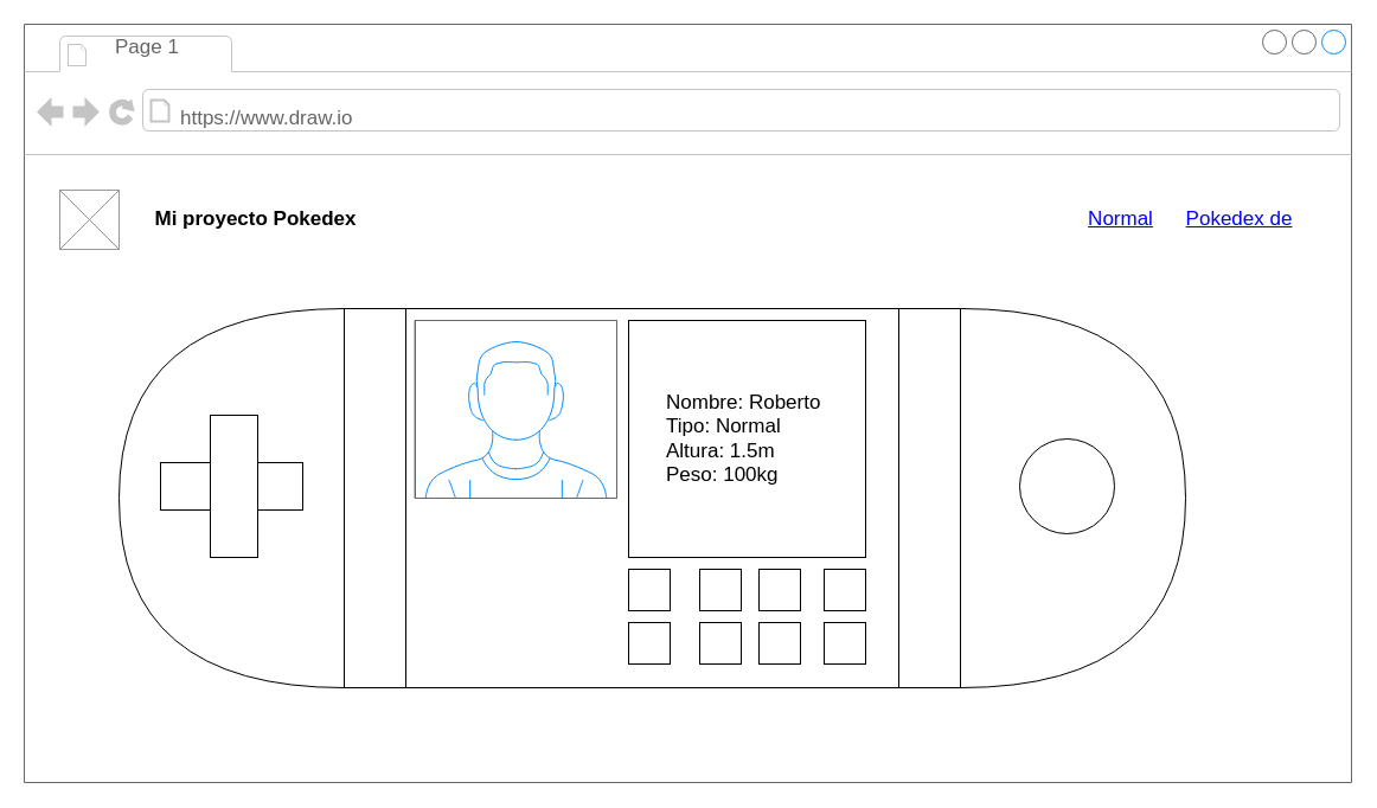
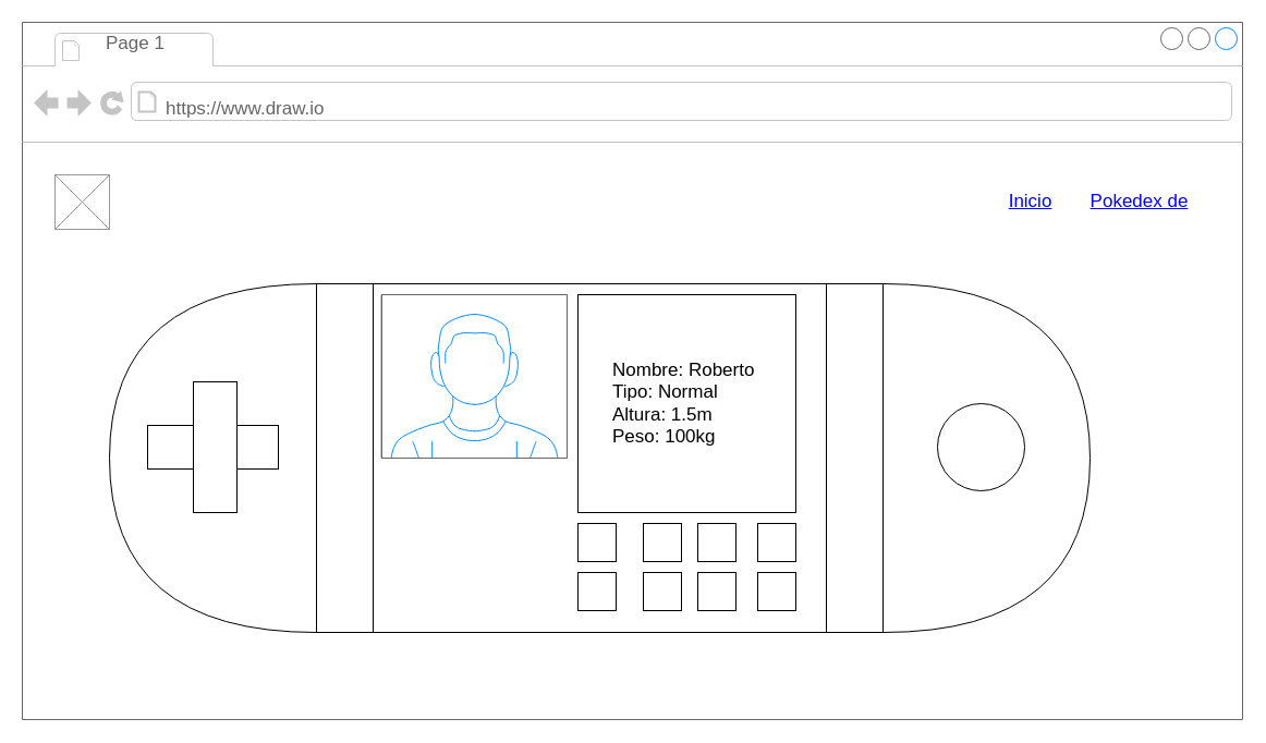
- <mxCell id="6" value="Mi proyecto Pokedex" style="text;html=1;resizable=0;autosize=1;align=center;verticalAlign=middle;points=[];fillColor=none;strokeColor=none;rounded=0;fontStyle=1;fontSize=17;" vertex="1" parent="2"><mxGeometry x="100" y="150" width="190" height="30" as="geometry" /></mxCell>
- <mxCell id="7" value="Normal" style="shape=rectangle;strokeColor=none;fillColor=none;linkText=;fontSize=17;fontColor=#0000ff;fontStyle=4;html=1;align=center;" vertex="1" parent="2"><mxGeometry x="850" y="150" width="150" height="30" as="geometry" /></mxCell>
+ <mxCell id="7" value="Inicio" style="shape=rectangle;strokeColor=none;fillColor=none;linkText=;fontSize=17;fontColor=#0000ff;fontStyle=4;html=1;align=center;" vertex="1" parent="2"><mxGeometry x="850" y="150" width="150" height="30" as="geometry" /></mxCell>
